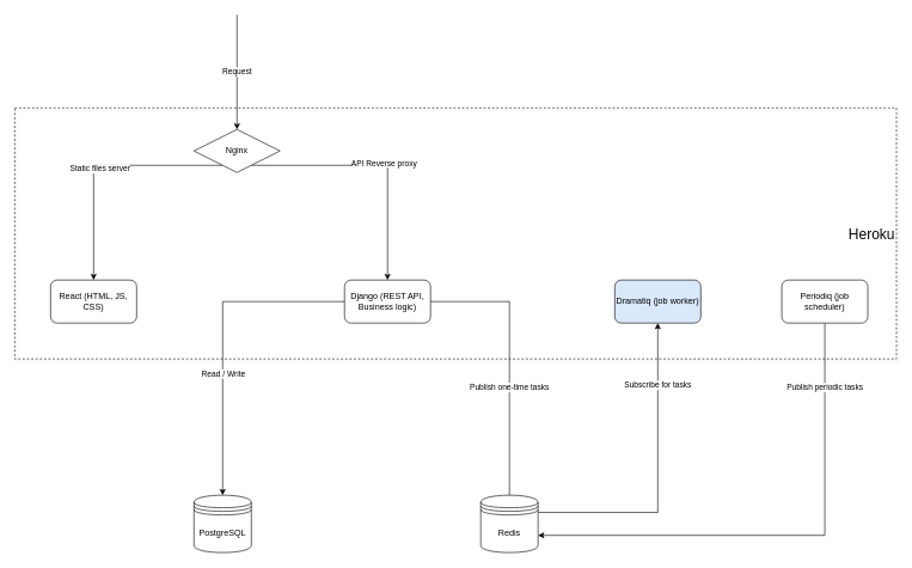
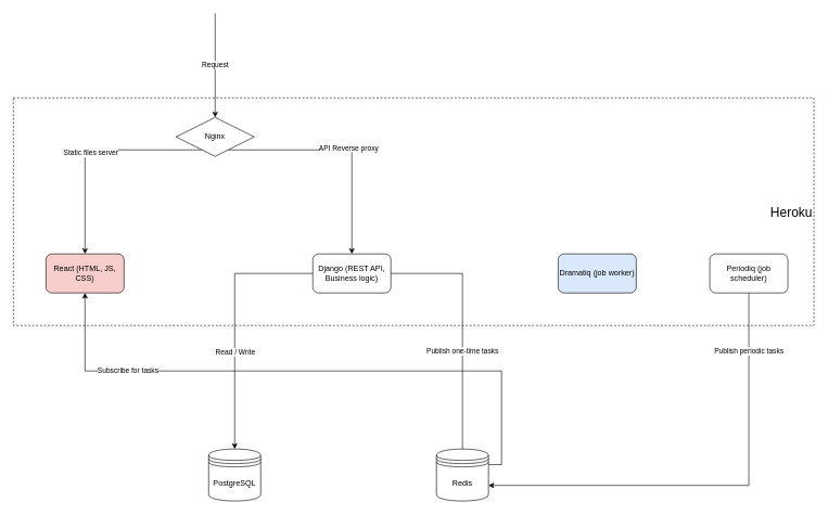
- <mxCell id="19" value="React (HTML, JS, CSS)" style="rounded=1;whiteSpace=wrap;html=1;" vertex="1" parent="1"><mxGeometry x="70" y="390" width="120" height="60" as="geometry" /></mxCell>
+ <mxCell id="19" value="React (HTML, JS, CSS)" style="rounded=1;whiteSpace=wrap;html=1;fillColor=#f8cecc;" vertex="1" parent="1"><mxGeometry x="70" y="390" width="120" height="60" as="geometry" /></mxCell>
- <mxCell id="4" value="Subscribe for tasks" style="edgeStyle=orthogonalEdgeStyle;rounded=0;orthogonalLoop=1;jettySize=auto;html=1;exitX=1;exitY=0.3;exitDx=0;exitDy=0;entryX=0.5;entryY=1;entryDx=0;entryDy=0;" edge="1" parent="1" source="5" target="15"><mxGeometry x="0.597" relative="1" as="geometry"><mxPoint as="offset" /></mxGeometry></mxCell>
+ <mxCell id="4" value="Subscribe for tasks" style="edgeStyle=orthogonalEdgeStyle;rounded=0;orthogonalLoop=1;jettySize=auto;html=1;exitX=1;exitY=0.3;exitDx=0;exitDy=0;" edge="1" parent="1" source="5" target="19"><mxGeometry x="0.597" relative="1" as="geometry"><mxPoint as="offset" /></mxGeometry></mxCell>
- <mxCell id="3" value="PostgreSQL" style="shape=datastore;whiteSpace=wrap;html=1;" vertex="1" parent="1"><mxGeometry x="270" y="690" width="80" height="80" as="geometry" /></mxCell>
+ <mxCell id="3" value="PostgreSQL" style="shape=datastore;whiteSpace=wrap;html=1;" vertex="1" parent="1"><mxGeometry x="320" y="690" width="80" height="80" as="geometry" /></mxCell>
